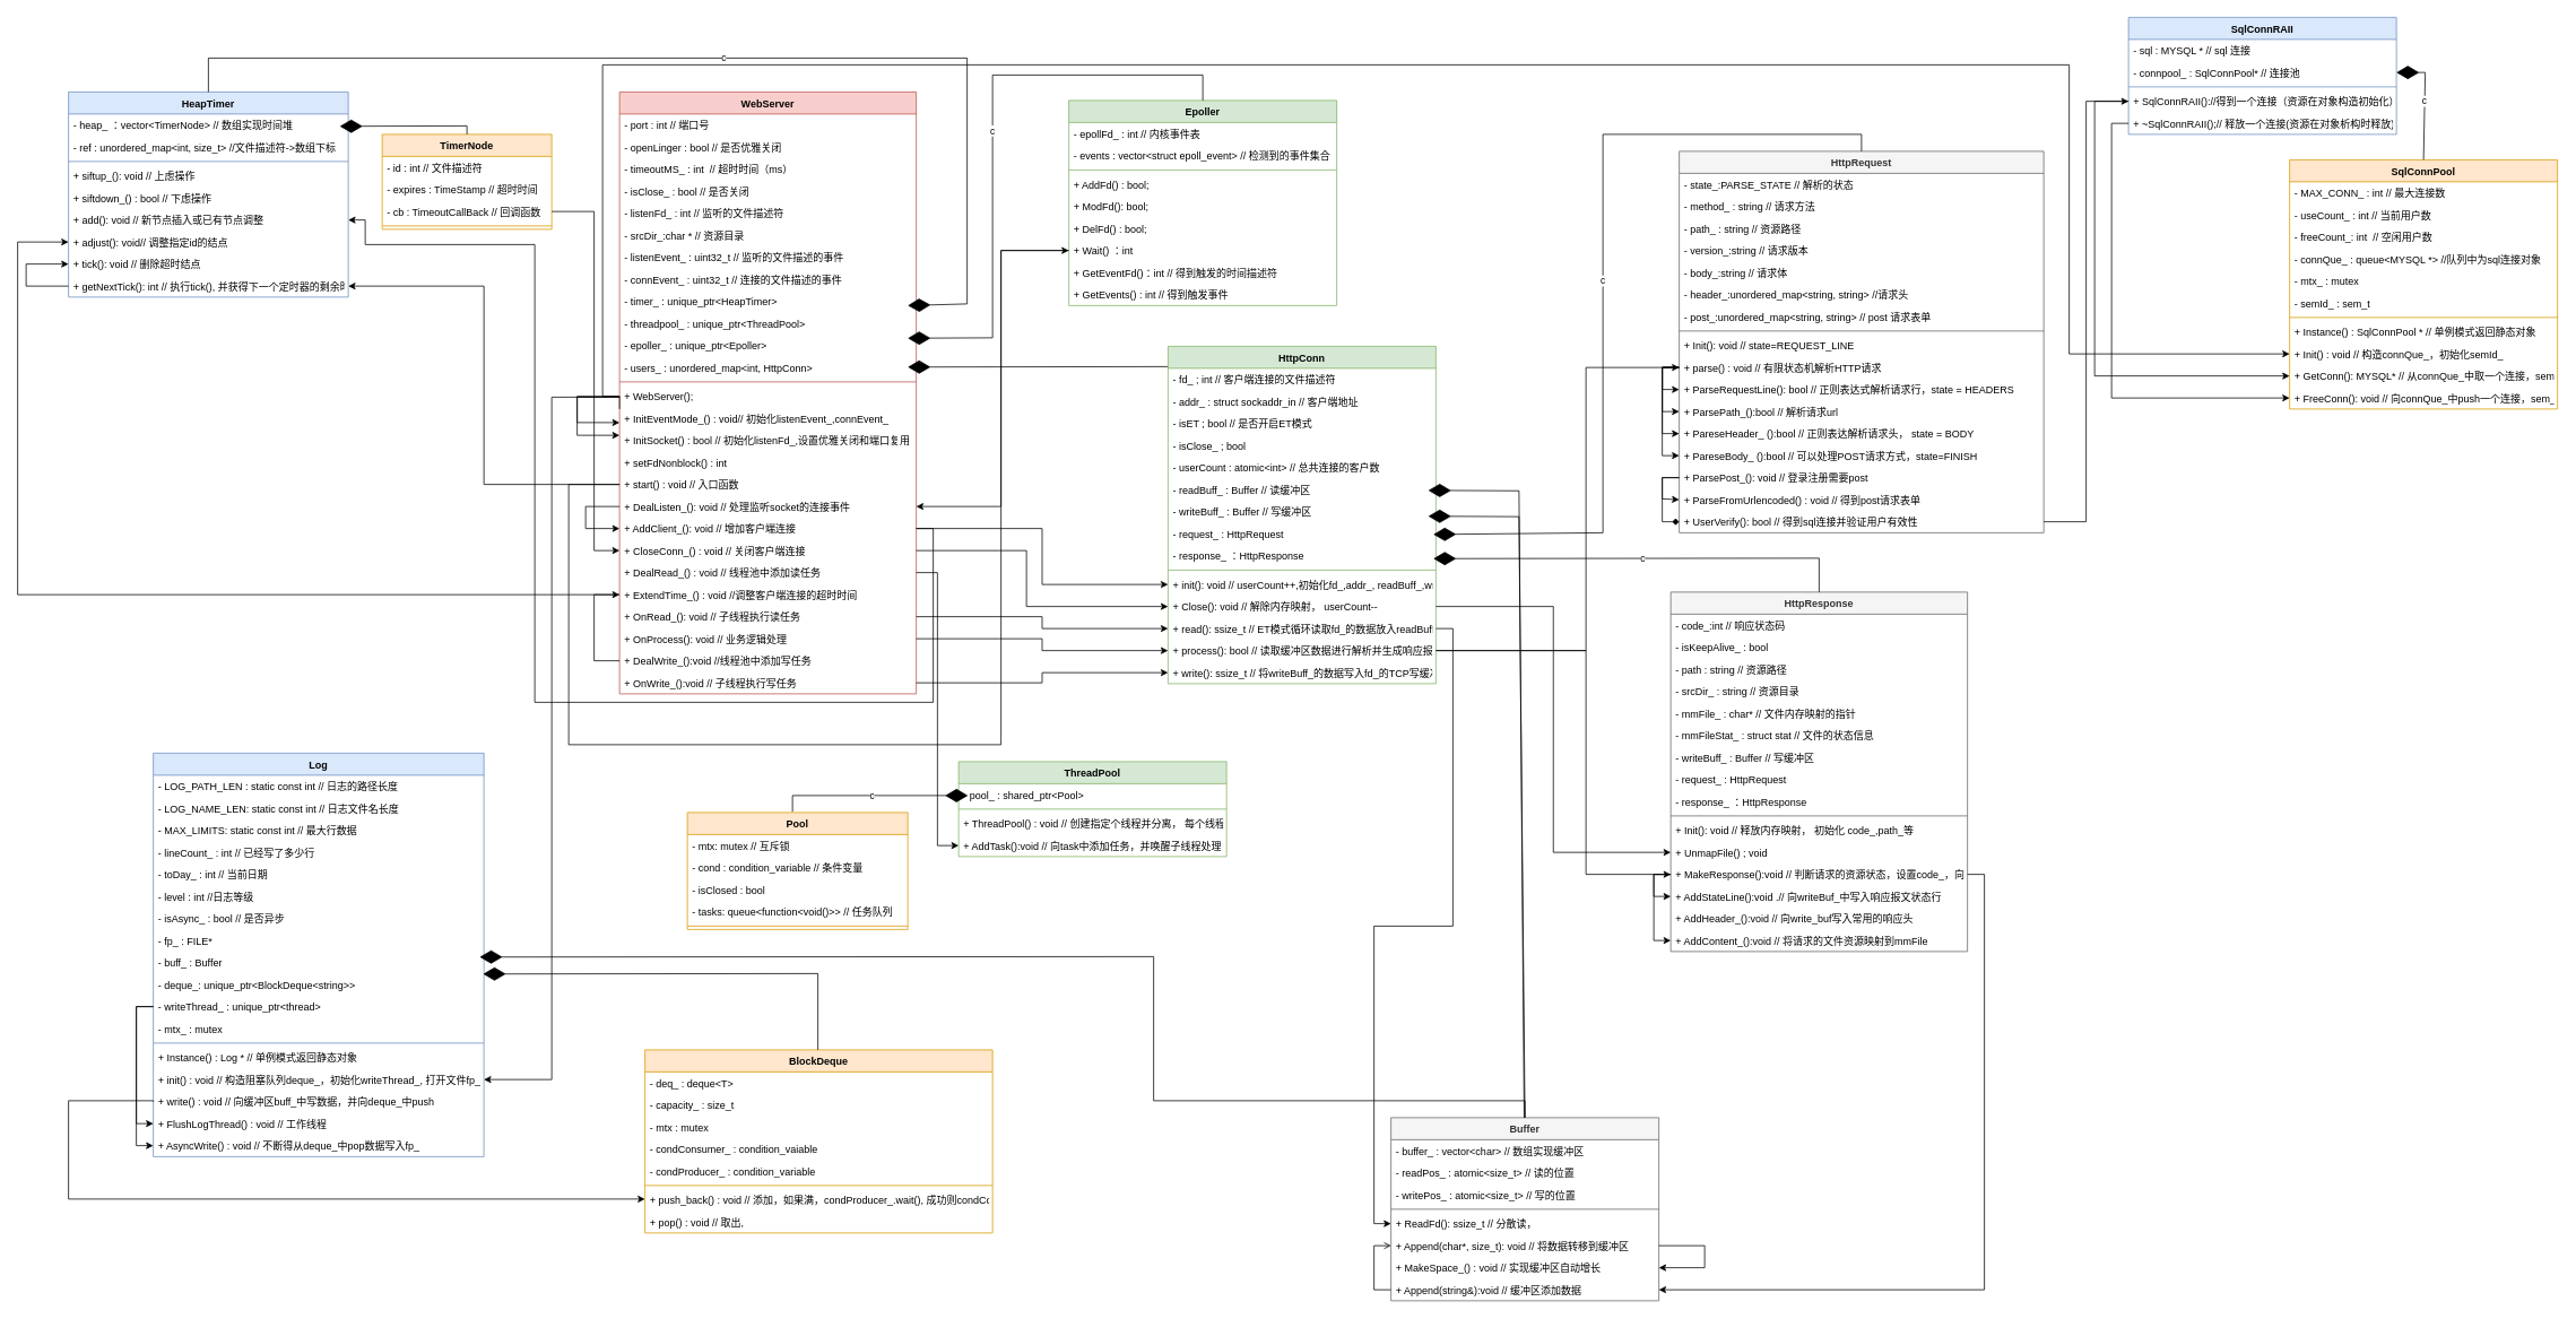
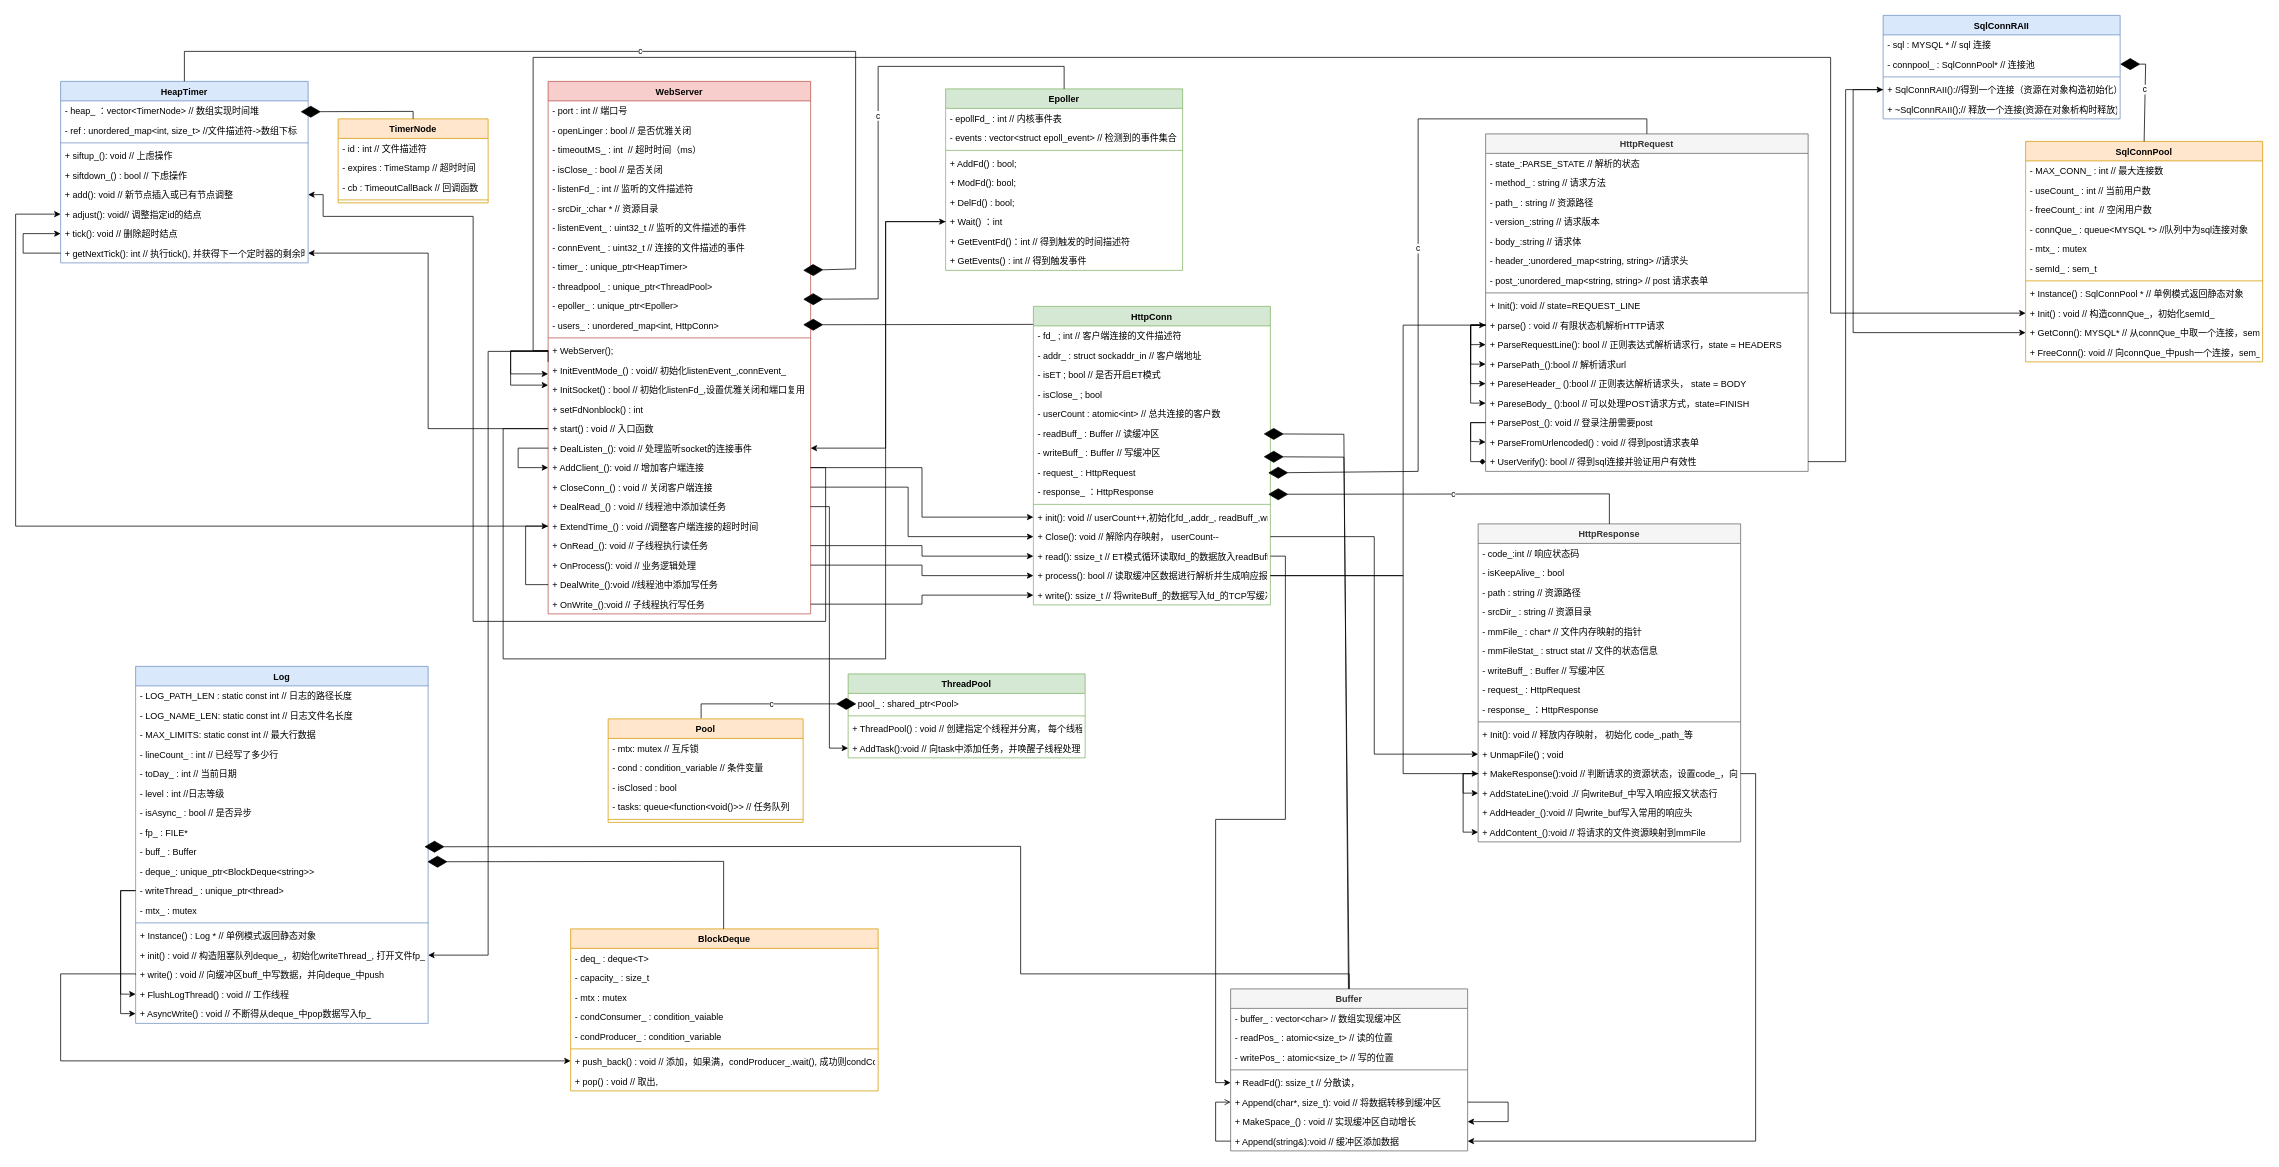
- <mxCell id="129" style="edgeStyle=orthogonalEdgeStyle;rounded=0;orthogonalLoop=1;jettySize=auto;html=1;exitX=1;exitY=0.5;exitDx=0;exitDy=0;entryX=0;entryY=0.5;entryDx=0;entryDy=0;" edge="1" parent="1" source="122" target="26"><mxGeometry relative="1" as="geometry"><Array as="points"><mxPoint x="700" y="249" /><mxPoint x="700" y="649" /></Array></mxGeometry></mxCell>
- <mxCell id="217" style="edgeStyle=orthogonalEdgeStyle;rounded=0;orthogonalLoop=1;jettySize=auto;html=1;exitX=0;exitY=0.5;exitDx=0;exitDy=0;" edge="1" parent="1" source="214" target="61"><mxGeometry relative="1" as="geometry" /></mxCell>
